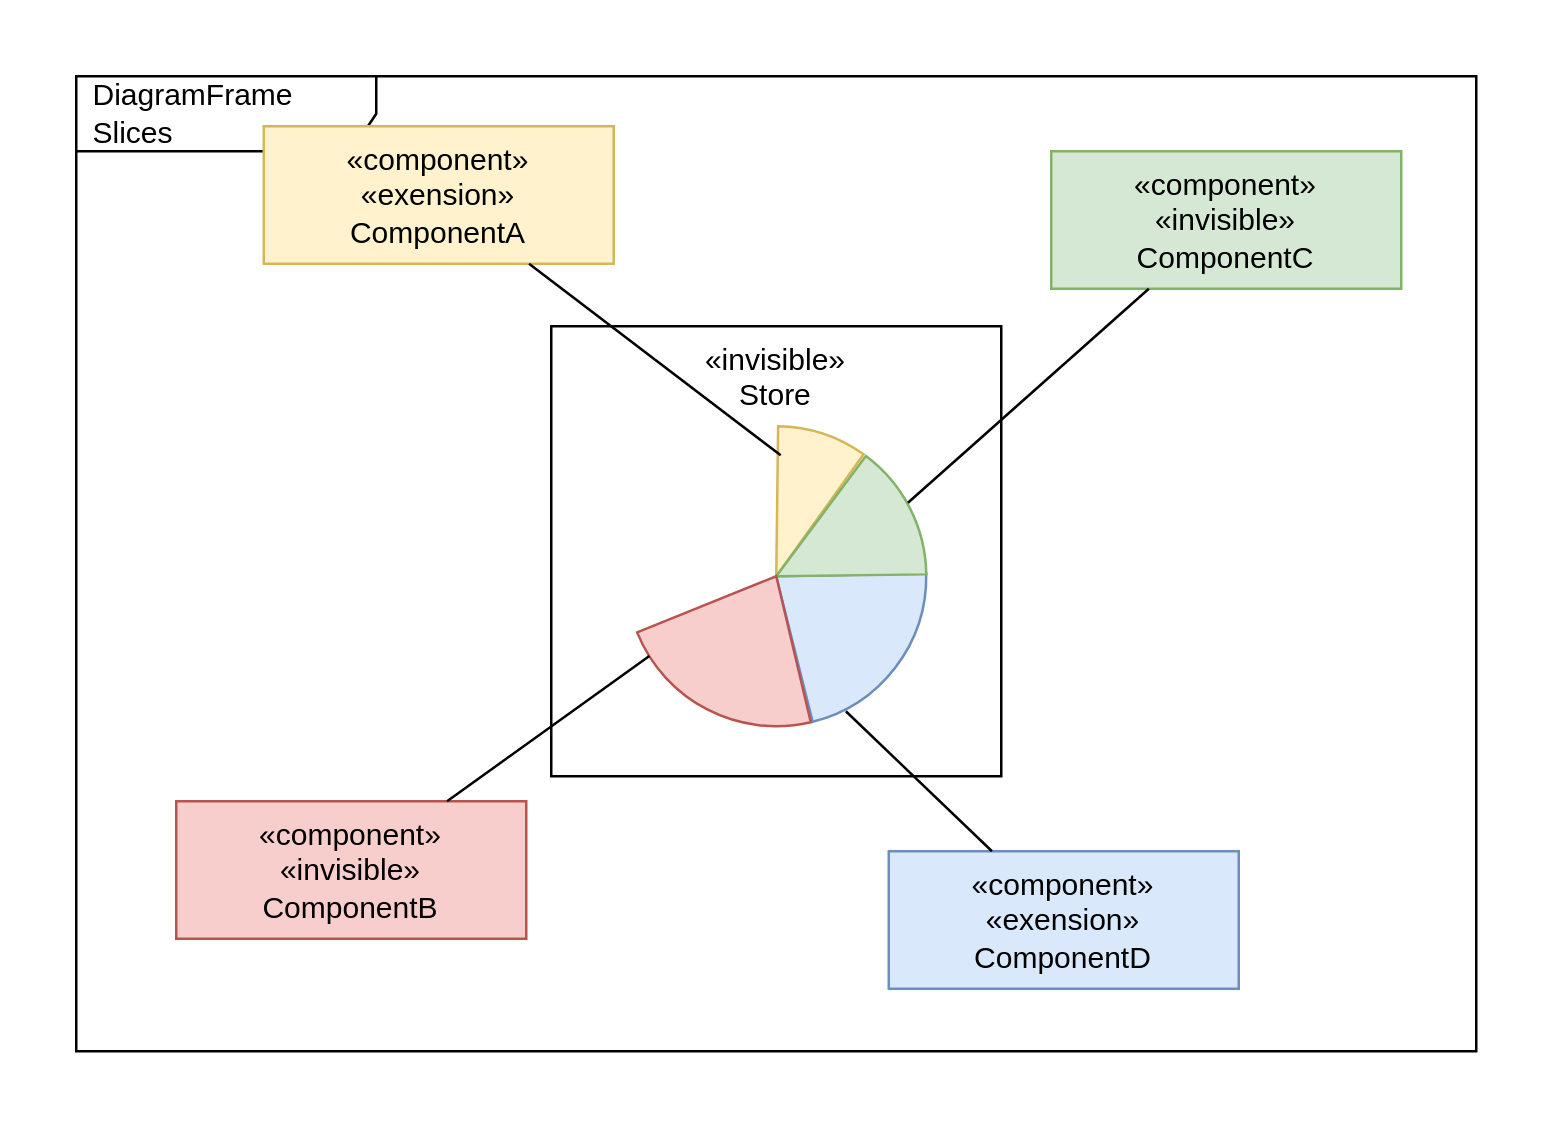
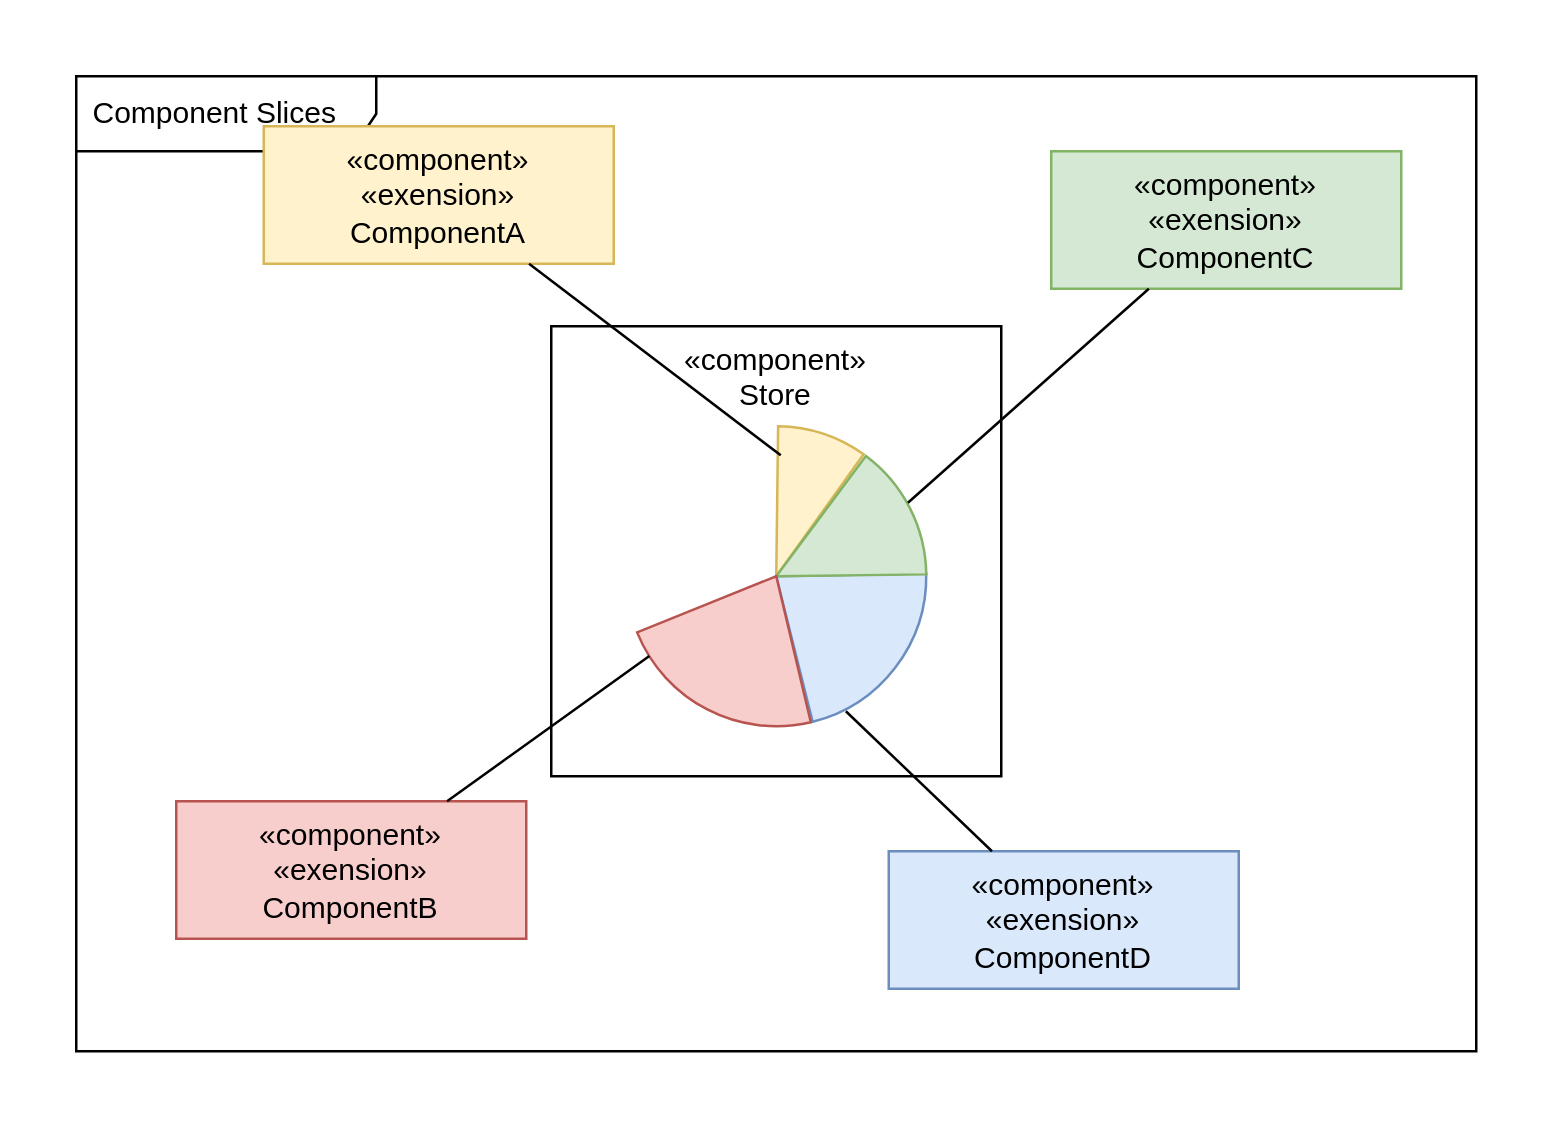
- <mxCell id="4" value="DiagramFrame Slices" style="shape=umlFrame;whiteSpace=wrap;html=1;width=120;height=30;boundedLbl=1;verticalAlign=middle;align=left;spacingLeft=5;fillColor=none;" parent="3" vertex="1"><mxGeometry x="30" y="30" width="560" height="390" as="geometry" /></mxCell>
+ <mxCell id="4" value="Component Slices" style="shape=umlFrame;whiteSpace=wrap;html=1;width=120;height=30;boundedLbl=1;verticalAlign=middle;align=left;spacingLeft=5;fillColor=none;" parent="3" vertex="1"><mxGeometry x="30" y="30" width="560" height="390" as="geometry" /></mxCell>
- <mxCell id="7" value="«component»&lt;br&gt;«invisible»&lt;br&gt;ComponentC" style="rounded=0;whiteSpace=wrap;html=1;fillColor=#d5e8d4;strokeColor=#82b366;" parent="5" vertex="1"><mxGeometry x="420" y="60" width="140" height="55" as="geometry" /></mxCell>
+ <mxCell id="7" value="«component»&lt;br&gt;«exension»&lt;br&gt;ComponentC" style="rounded=0;whiteSpace=wrap;html=1;fillColor=#d5e8d4;strokeColor=#82b366;" parent="5" vertex="1"><mxGeometry x="420" y="60" width="140" height="55" as="geometry" /></mxCell>
- <mxCell id="6" value="«invisible»&lt;br&gt;Store" style="rounded=0;whiteSpace=wrap;html=1;fillColor=none;verticalAlign=top;" parent="5" vertex="1"><mxGeometry x="220" y="130" width="180" height="180" as="geometry" /></mxCell>
+ <mxCell id="6" value="«component»&lt;br&gt;Store" style="rounded=0;whiteSpace=wrap;html=1;fillColor=none;verticalAlign=top;" parent="5" vertex="1"><mxGeometry x="220" y="130" width="180" height="180" as="geometry" /></mxCell>
- <mxCell id="9" value="«component»&lt;br&gt;«invisible»&lt;br&gt;ComponentB" style="rounded=0;whiteSpace=wrap;html=1;fillColor=#f8cecc;strokeColor=#b85450;" parent="5" vertex="1"><mxGeometry x="70" y="320" width="140" height="55" as="geometry" /></mxCell>
+ <mxCell id="9" value="«component»&lt;br&gt;«exension»&lt;br&gt;ComponentB" style="rounded=0;whiteSpace=wrap;html=1;fillColor=#f8cecc;strokeColor=#b85450;" parent="5" vertex="1"><mxGeometry x="70" y="320" width="140" height="55" as="geometry" /></mxCell>
